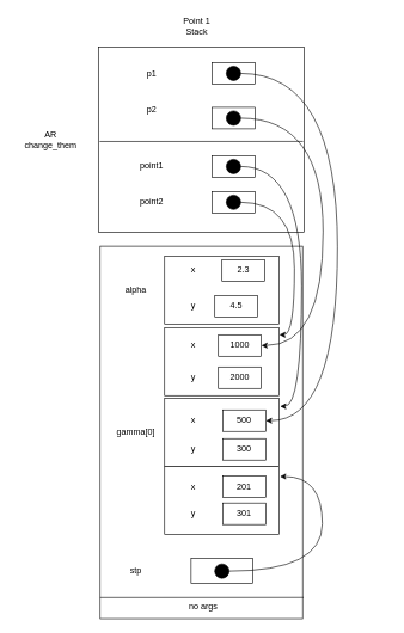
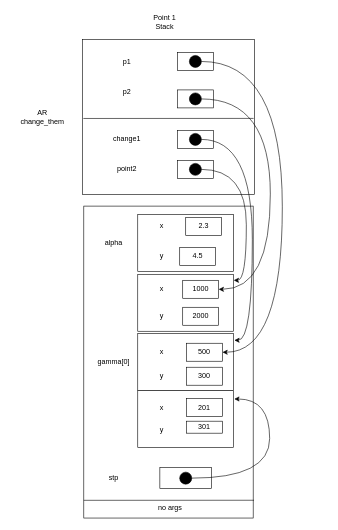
- <mxCell id="41" value="point1" style="text;html=1;strokeColor=none;fillColor=none;align=center;verticalAlign=middle;whiteSpace=wrap;rounded=0;" vertex="1" parent="1"><mxGeometry x="181.26" y="217" width="60" height="30" as="geometry" /></mxCell>
+ <mxCell id="41" value="change1" style="text;html=1;strokeColor=none;fillColor=none;align=center;verticalAlign=middle;whiteSpace=wrap;rounded=0;" vertex="1" parent="1"><mxGeometry x="181.26" y="217" width="60" height="30" as="geometry" /></mxCell>
- <mxCell id="29" value="301" style="rounded=0;whiteSpace=wrap;html=1;" vertex="1" parent="1"><mxGeometry x="310.15" y="702" width="60" height="30" as="geometry" /></mxCell>
+ <mxCell id="29" value="301" style="rounded=0;whiteSpace=wrap;html=1;" vertex="1" parent="1"><mxGeometry x="310.15" y="702" width="60" height="20" as="geometry" /></mxCell>
